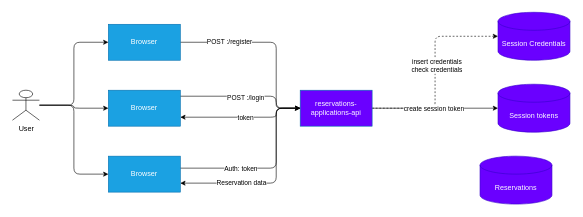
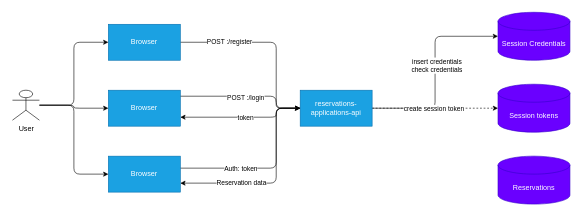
- <mxCell id="6" style="edgeStyle=orthogonalEdgeStyle;html=1;entryX=0;entryY=0.5;entryDx=0;entryDy=0;entryPerimeter=0;dashed=1;" edge="1" parent="1" source="10" target="23"><mxGeometry relative="1" as="geometry" /></mxCell>
+ <mxCell id="6" style="edgeStyle=orthogonalEdgeStyle;html=1;entryX=0;entryY=0.5;entryDx=0;entryDy=0;entryPerimeter=0;" edge="1" parent="1" source="10" target="23"><mxGeometry relative="1" as="geometry" /></mxCell>
- <mxCell id="10" value="reservations-applications-api" style="whiteSpace=wrap;html=1;fillColor=#6a00ff;fontColor=#ffffff;strokeColor=#006EAF;" vertex="1" parent="1"><mxGeometry x="500" y="150" width="120" height="60" as="geometry" /></mxCell>
+ <mxCell id="10" value="reservations-applications-api" style="whiteSpace=wrap;html=1;fillColor=#1ba1e2;fontColor=#ffffff;strokeColor=#006EAF;" vertex="1" parent="1"><mxGeometry x="500" y="150" width="120" height="60" as="geometry" /></mxCell>
- <mxCell id="8" style="edgeStyle=orthogonalEdgeStyle;html=1;" edge="1" parent="1" source="10" target="24"><mxGeometry relative="1" as="geometry" /></mxCell>
+ <mxCell id="8" style="edgeStyle=orthogonalEdgeStyle;html=1;dashed=1;" edge="1" parent="1" source="10" target="24"><mxGeometry relative="1" as="geometry" /></mxCell>
- <mxCell id="25" value="Reservations" style="shape=cylinder3;whiteSpace=wrap;html=1;boundedLbl=1;backgroundOutline=1;size=15;fillColor=#6a00ff;fontColor=#ffffff;strokeColor=#3700CC;" vertex="1" parent="1"><mxGeometry x="800" y="260" width="120" height="80" as="geometry" /></mxCell>
+ <mxCell id="25" value="Reservations" style="shape=cylinder3;whiteSpace=wrap;html=1;boundedLbl=1;backgroundOutline=1;size=15;fillColor=#6a00ff;fontColor=#ffffff;strokeColor=#3700CC;" vertex="1" parent="1"><mxGeometry x="830" y="260" width="120" height="80" as="geometry" /></mxCell>
